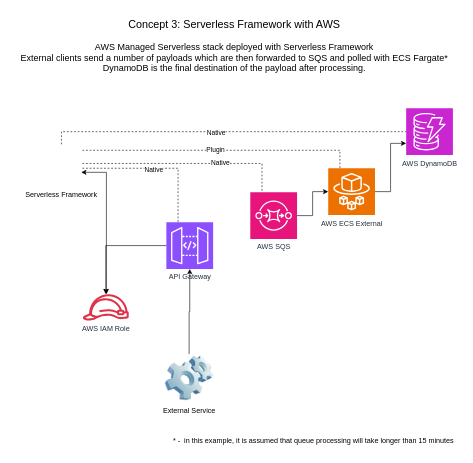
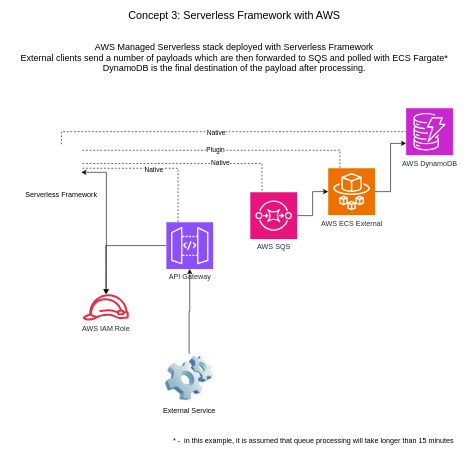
- <mxCell id="2" value="&lt;font style=&quot;font-size: 18px;&quot;&gt;Concept 3: Serverless Framework with AWS&lt;/font&gt;" style="text;html=1;align=center;verticalAlign=middle;resizable=0;points=[];autosize=1;strokeColor=none;fillColor=none;" parent="1" vertex="1"><mxGeometry x="200" y="20" width="380" height="40" as="geometry" /></mxCell>
+ <mxCell id="2" value="&lt;font style=&quot;font-size: 18px;&quot;&gt;Concept 3: Serverless Framework with AWS&lt;/font&gt;" style="text;html=1;align=center;verticalAlign=middle;resizable=0;points=[];autosize=1;strokeColor=none;fillColor=none;" parent="1" vertex="1"><mxGeometry x="200" y="5" width="380" height="40" as="geometry" /></mxCell>
